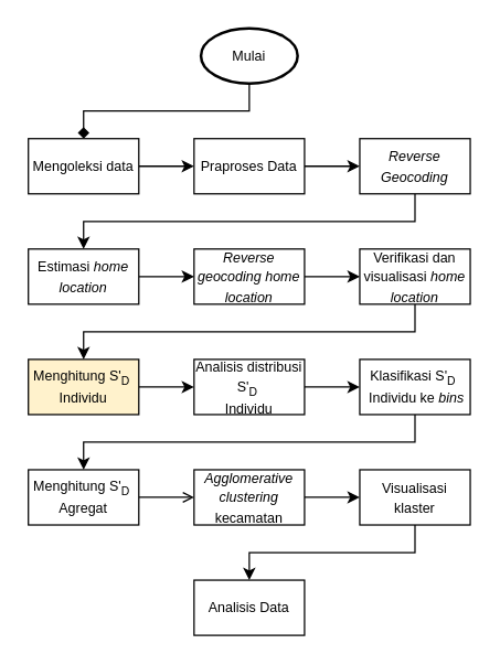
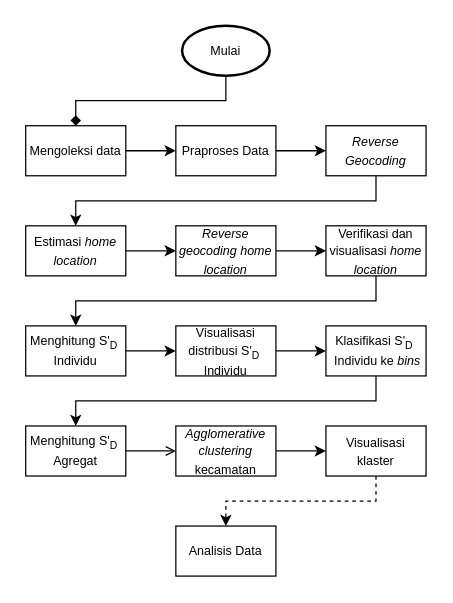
- <mxCell id="17" value="&lt;font style=&quot;font-size: 10px;&quot;&gt;Menghitung&amp;nbsp;S'&lt;sub style=&quot;border-color: var(--border-color);&quot;&gt;D&amp;nbsp;&lt;/sub&gt;&lt;br&gt;&amp;nbsp;Individu&amp;nbsp;&lt;/font&gt;" style="rounded=0;whiteSpace=wrap;html=1;fillColor=#fff2cc;" vertex="1" parent="1"><mxGeometry x="20" y="260" width="80" height="40" as="geometry" /></mxCell>
+ <mxCell id="17" value="&lt;font style=&quot;font-size: 10px;&quot;&gt;Menghitung&amp;nbsp;S'&lt;sub style=&quot;border-color: var(--border-color);&quot;&gt;D&amp;nbsp;&lt;/sub&gt;&lt;br&gt;&amp;nbsp;Individu&amp;nbsp;&lt;/font&gt;" style="rounded=0;whiteSpace=wrap;html=1;" vertex="1" parent="1"><mxGeometry x="20" y="260" width="80" height="40" as="geometry" /></mxCell>
- <mxCell id="19" value="&lt;font style=&quot;font-size: 10px;&quot;&gt;Analisis distribusi S'&lt;sub style=&quot;border-color: var(--border-color);&quot;&gt;D&amp;nbsp;&lt;/sub&gt;&lt;br&gt;&amp;nbsp;Individu&amp;nbsp;&lt;/font&gt;" style="rounded=0;whiteSpace=wrap;html=1;" vertex="1" parent="1"><mxGeometry x="140" y="260" width="80" height="40" as="geometry" /></mxCell>
+ <mxCell id="19" value="&lt;font style=&quot;font-size: 10px;&quot;&gt;Visualisasi distribusi S'&lt;sub style=&quot;border-color: var(--border-color);&quot;&gt;D&amp;nbsp;&lt;/sub&gt;&lt;br&gt;&amp;nbsp;Individu&amp;nbsp;&lt;/font&gt;" style="rounded=0;whiteSpace=wrap;html=1;" vertex="1" parent="1"><mxGeometry x="140" y="260" width="80" height="40" as="geometry" /></mxCell>
- <mxCell id="26" style="edgeStyle=orthogonalEdgeStyle;rounded=0;orthogonalLoop=1;jettySize=auto;html=1;entryX=0.5;entryY=0;entryDx=0;entryDy=0;" edge="1" parent="1" source="27" target="28"><mxGeometry relative="1" as="geometry"><Array as="points"><mxPoint x="300" y="400" /><mxPoint x="180" y="400" /></Array></mxGeometry></mxCell>
+ <mxCell id="26" style="edgeStyle=orthogonalEdgeStyle;rounded=0;orthogonalLoop=1;jettySize=auto;html=1;entryX=0.5;entryY=0;entryDx=0;entryDy=0;dashed=1;" edge="1" parent="1" source="27" target="28"><mxGeometry relative="1" as="geometry"><Array as="points"><mxPoint x="300" y="400" /><mxPoint x="180" y="400" /></Array></mxGeometry></mxCell>
